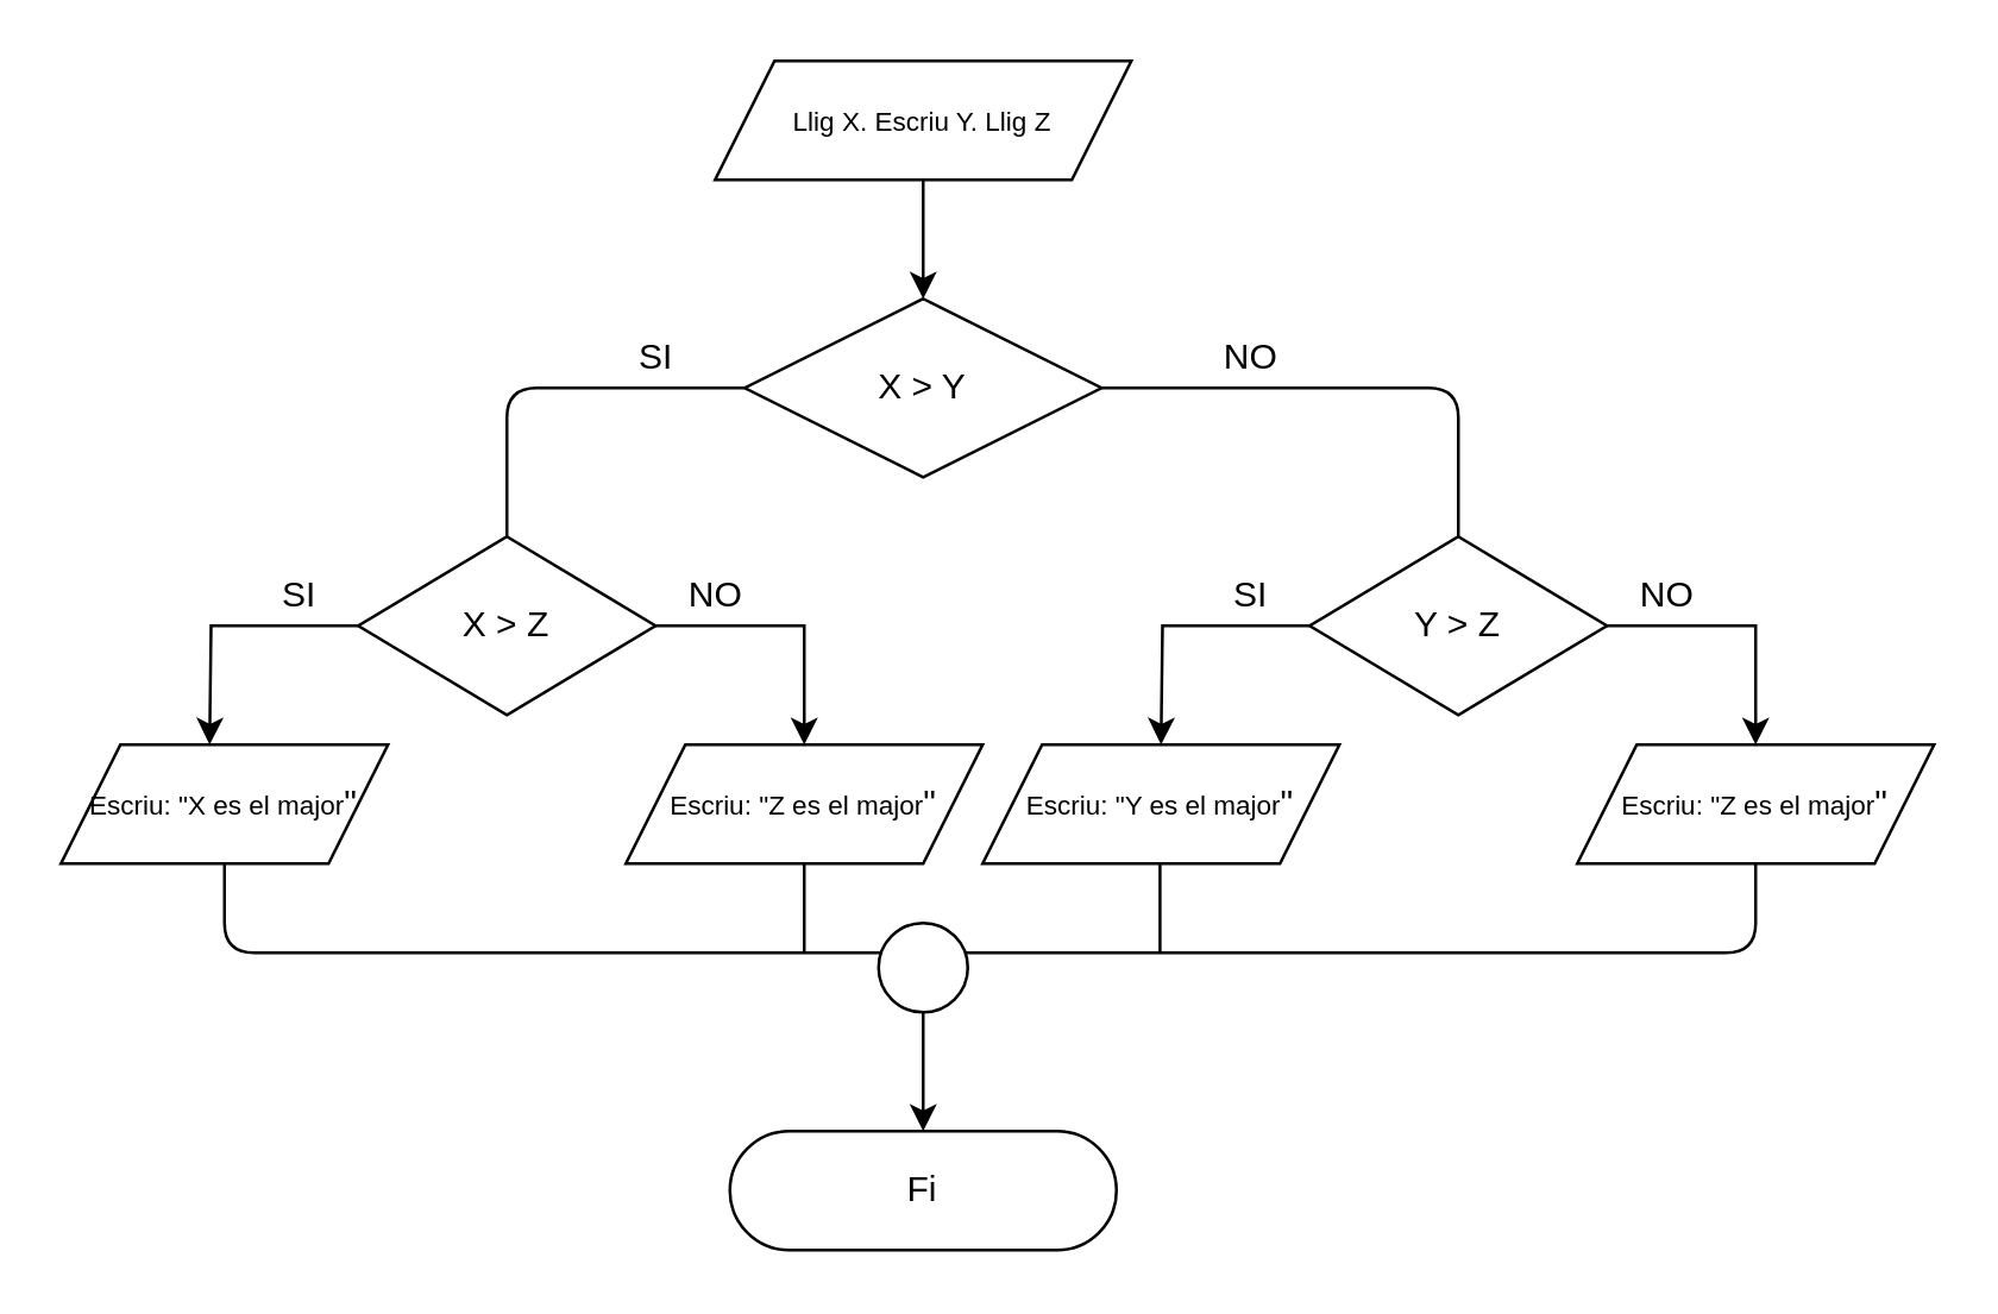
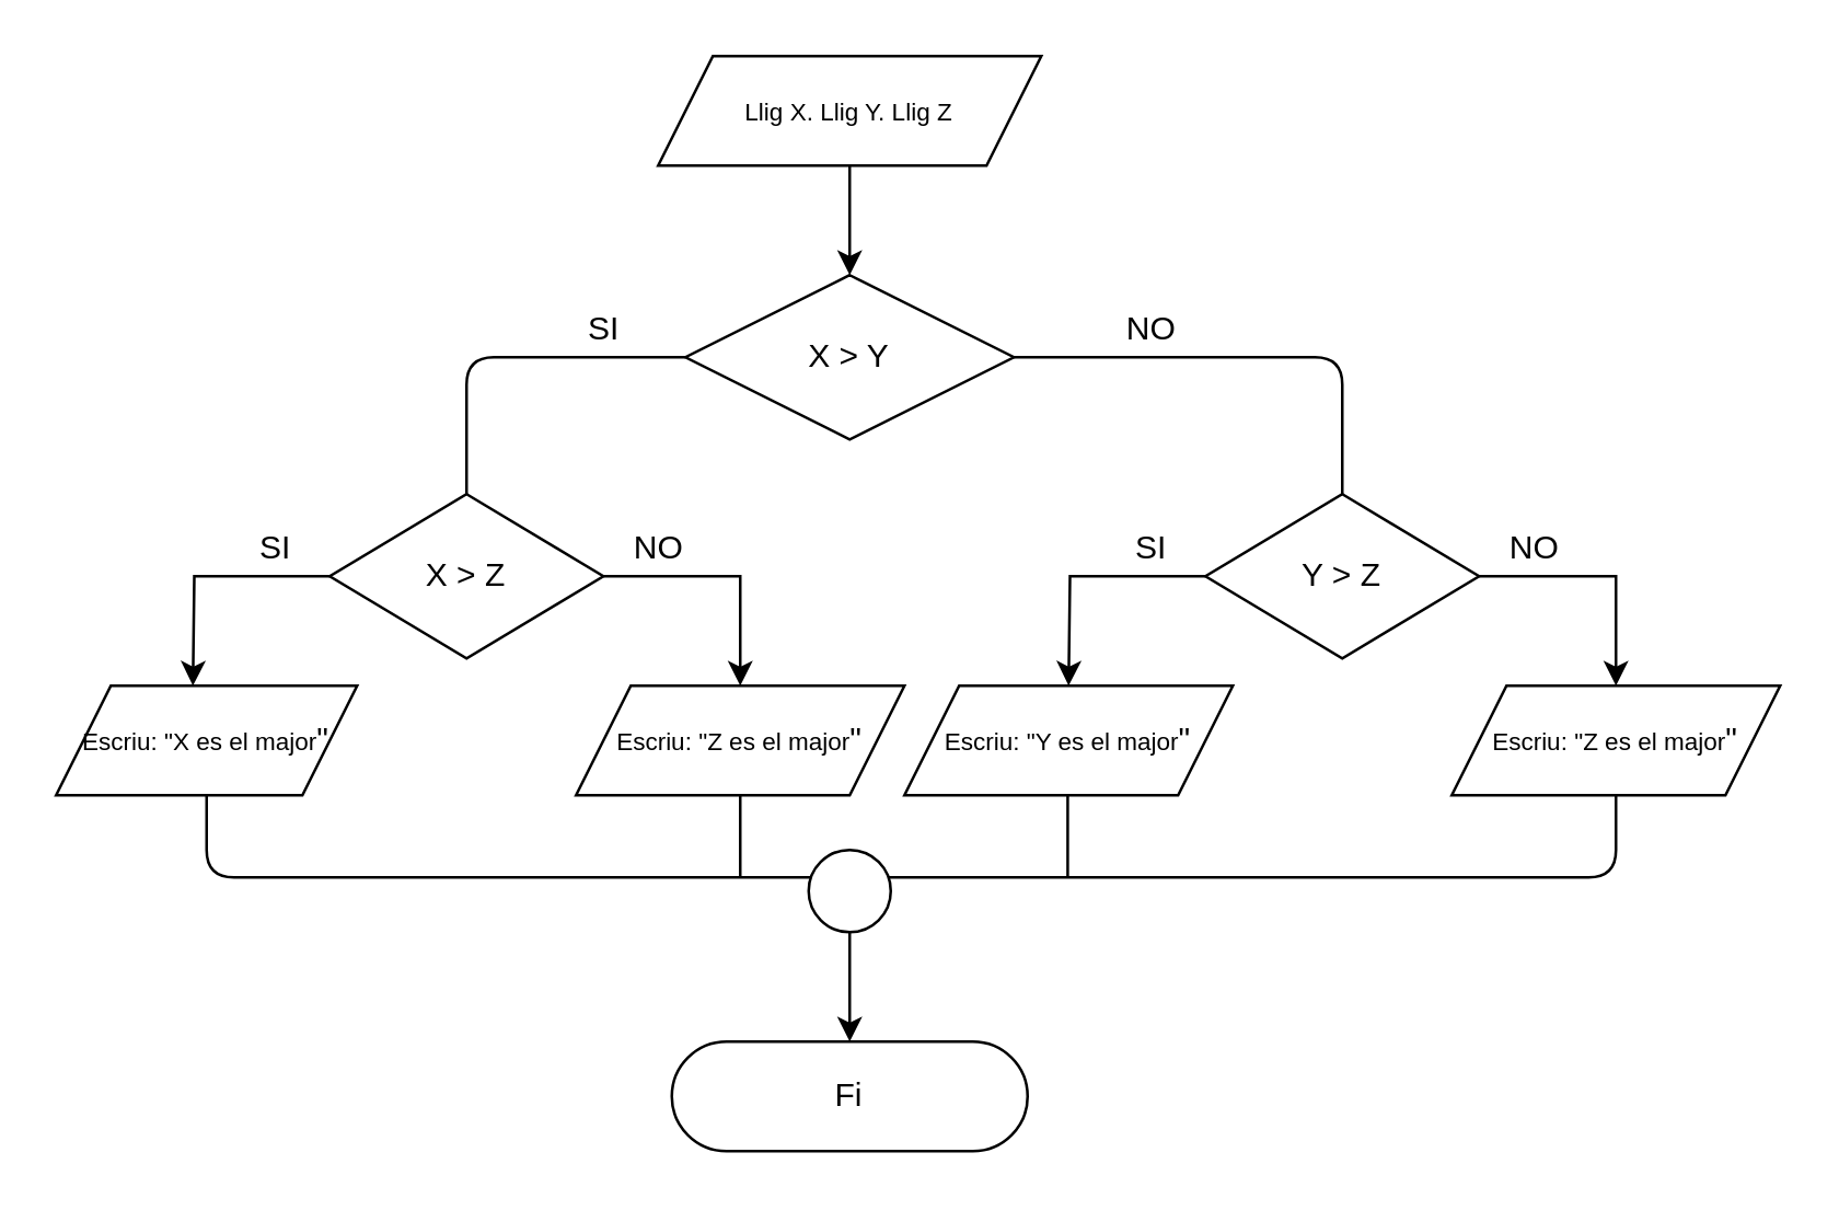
- <mxCell id="3" value="&lt;font style=&quot;font-size: 9px&quot;&gt;Llig X. Escriu Y. Llig Z&lt;/font&gt;" style="shape=parallelogram;perimeter=parallelogramPerimeter;whiteSpace=wrap;html=1;fixedSize=1;" vertex="1" parent="1"><mxGeometry x="240" y="20" width="140" height="40" as="geometry" /></mxCell>
+ <mxCell id="3" value="&lt;font style=&quot;font-size: 9px&quot;&gt;Llig X. Llig Y. Llig Z&lt;/font&gt;" style="shape=parallelogram;perimeter=parallelogramPerimeter;whiteSpace=wrap;html=1;fixedSize=1;" vertex="1" parent="1"><mxGeometry x="240" y="20" width="140" height="40" as="geometry" /></mxCell>
